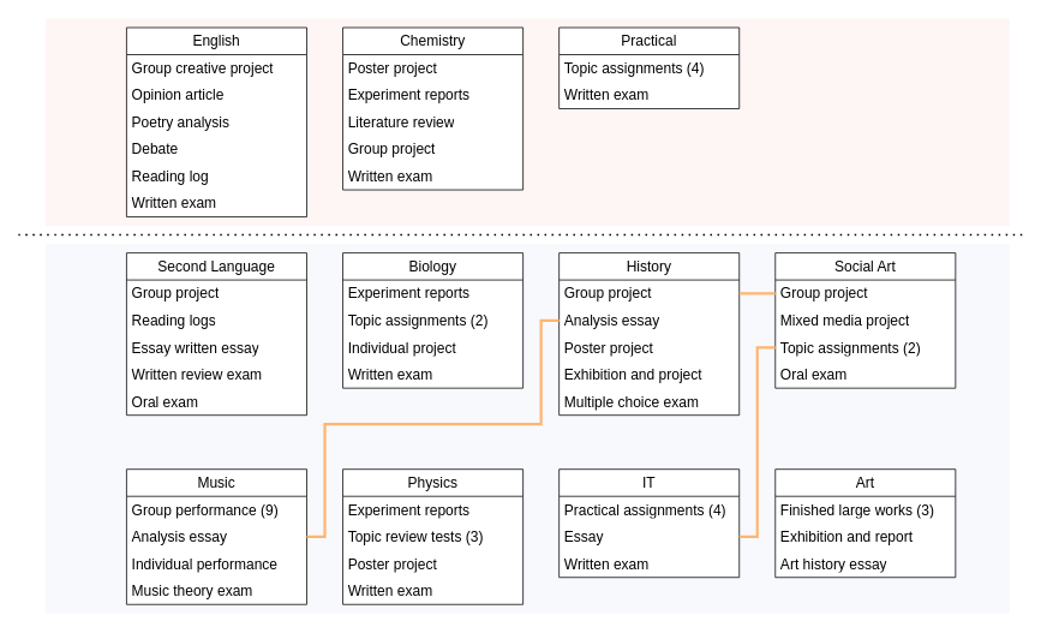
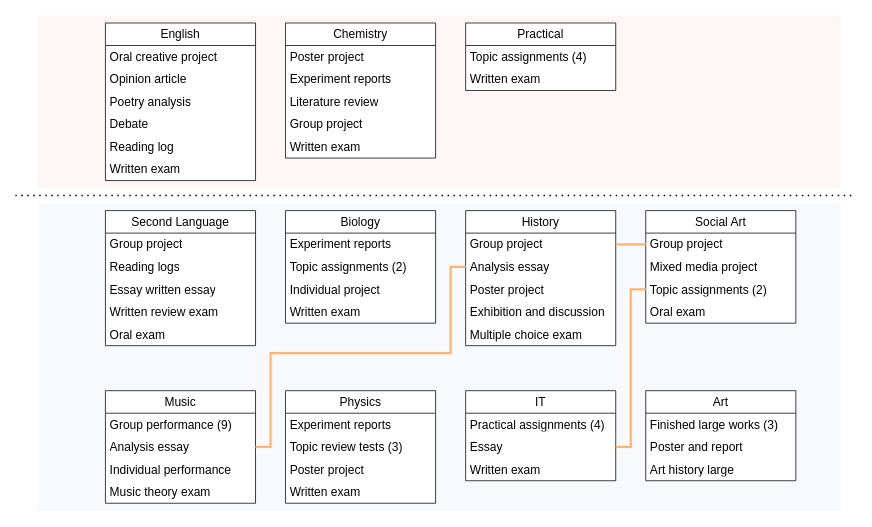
- <mxCell id="5" value="Group creative project" style="text;strokeColor=none;fillColor=none;align=left;verticalAlign=middle;spacingLeft=4;spacingRight=4;overflow=hidden;points=[[0,0.5],[1,0.5]];portConstraint=eastwest;rotatable=0;whiteSpace=wrap;html=1;fontSize=16;" vertex="1" parent="4"><mxGeometry y="30" width="200" height="30" as="geometry" /></mxCell>
+ <mxCell id="5" value="Oral creative project" style="text;strokeColor=none;fillColor=none;align=left;verticalAlign=middle;spacingLeft=4;spacingRight=4;overflow=hidden;points=[[0,0.5],[1,0.5]];portConstraint=eastwest;rotatable=0;whiteSpace=wrap;html=1;fontSize=16;" vertex="1" parent="4"><mxGeometry y="30" width="200" height="30" as="geometry" /></mxCell>
- <mxCell id="35" value="Exhibition and project" style="text;strokeColor=none;fillColor=none;align=left;verticalAlign=middle;spacingLeft=4;spacingRight=4;overflow=hidden;points=[[0,0.5],[1,0.5]];portConstraint=eastwest;rotatable=0;whiteSpace=wrap;html=1;fontSize=16;" vertex="1" parent="31"><mxGeometry y="120" width="200" height="30" as="geometry" /></mxCell>
+ <mxCell id="35" value="Exhibition and discussion" style="text;strokeColor=none;fillColor=none;align=left;verticalAlign=middle;spacingLeft=4;spacingRight=4;overflow=hidden;points=[[0,0.5],[1,0.5]];portConstraint=eastwest;rotatable=0;whiteSpace=wrap;html=1;fontSize=16;" vertex="1" parent="31"><mxGeometry y="120" width="200" height="30" as="geometry" /></mxCell>
- <mxCell id="59" value="Exhibition and report" style="text;strokeColor=none;fillColor=none;align=left;verticalAlign=middle;spacingLeft=4;spacingRight=4;overflow=hidden;points=[[0,0.5],[1,0.5]];portConstraint=eastwest;rotatable=0;whiteSpace=wrap;html=1;fontSize=16;" vertex="1" parent="57"><mxGeometry y="60" width="200" height="30" as="geometry" /></mxCell>
+ <mxCell id="59" value="Poster and report" style="text;strokeColor=none;fillColor=none;align=left;verticalAlign=middle;spacingLeft=4;spacingRight=4;overflow=hidden;points=[[0,0.5],[1,0.5]];portConstraint=eastwest;rotatable=0;whiteSpace=wrap;html=1;fontSize=16;" vertex="1" parent="57"><mxGeometry y="60" width="200" height="30" as="geometry" /></mxCell>
- <mxCell id="60" value="Art history essay" style="text;strokeColor=none;fillColor=none;align=left;verticalAlign=middle;spacingLeft=4;spacingRight=4;overflow=hidden;points=[[0,0.5],[1,0.5]];portConstraint=eastwest;rotatable=0;whiteSpace=wrap;html=1;fontSize=16;" vertex="1" parent="57"><mxGeometry y="90" width="200" height="30" as="geometry" /></mxCell>
+ <mxCell id="60" value="Art history large" style="text;strokeColor=none;fillColor=none;align=left;verticalAlign=middle;spacingLeft=4;spacingRight=4;overflow=hidden;points=[[0,0.5],[1,0.5]];portConstraint=eastwest;rotatable=0;whiteSpace=wrap;html=1;fontSize=16;" vertex="1" parent="57"><mxGeometry y="90" width="200" height="30" as="geometry" /></mxCell>
